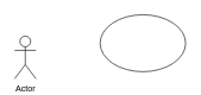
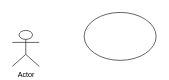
- <mxCell id="2" value="Actor" style="shape=umlActor;verticalLabelPosition=bottom;verticalAlign=top;html=1;outlineConnect=0;" vertex="1" parent="1"><mxGeometry x="20" y="50" width="30" height="60" as="geometry" /></mxCell>
+ <mxCell id="2" value="Actor" style="shape=umlActor;verticalLabelPosition=bottom;verticalAlign=top;html=1;outlineConnect=0;" vertex="1" parent="1"><mxGeometry x="20" y="50" width="45" height="60" as="geometry" /></mxCell>
